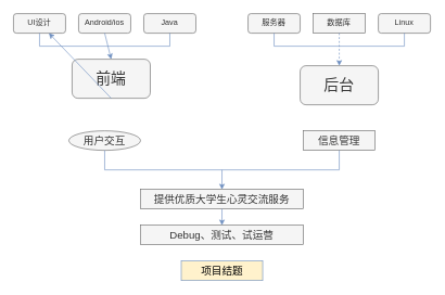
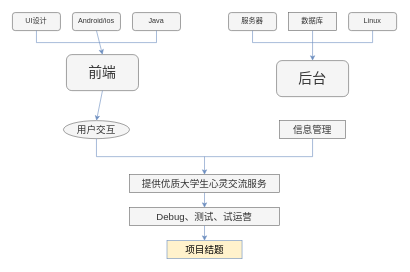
- <mxCell id="19" value="" style="endArrow=classic;html=1;exitX=0.5;exitY=1;exitDx=0;exitDy=0;fillColor=#dae8fc;strokeColor=#6c8ebf;" parent="1" source="5" target="3" edge="1"><mxGeometry width="50" height="50" relative="1" as="geometry"><mxPoint x="20.2" y="300.4" as="sourcePoint" /><mxPoint x="70.2" y="250.4" as="targetPoint" /></mxGeometry></mxCell>
+ <mxCell id="19" value="" style="endArrow=classic;html=1;entryX=0.5;entryY=0;entryDx=0;entryDy=0;exitX=0.5;exitY=1;exitDx=0;exitDy=0;fillColor=#dae8fc;strokeColor=#6c8ebf;" parent="1" source="5" target="18" edge="1"><mxGeometry width="50" height="50" relative="1" as="geometry"><mxPoint x="20.2" y="300.4" as="sourcePoint" /><mxPoint x="70.2" y="250.4" as="targetPoint" /></mxGeometry></mxCell>
- <mxCell id="17" value="" style="endArrow=classic;html=1;exitX=0.5;exitY=1;exitDx=0;exitDy=0;entryX=0.5;entryY=0;entryDx=0;entryDy=0;fillColor=#dae8fc;strokeColor=#6c8ebf;dashed=1;" parent="1" source="10" target="13" edge="1"><mxGeometry width="50" height="50" relative="1" as="geometry"><mxPoint x="380.2" y="230.4" as="sourcePoint" /><mxPoint x="430.2" y="180.4" as="targetPoint" /></mxGeometry></mxCell>
+ <mxCell id="17" value="" style="endArrow=classic;html=1;exitX=0.5;exitY=1;exitDx=0;exitDy=0;entryX=0.5;entryY=0;entryDx=0;entryDy=0;fillColor=#dae8fc;strokeColor=#6c8ebf;" parent="1" source="10" target="13" edge="1"><mxGeometry width="50" height="50" relative="1" as="geometry"><mxPoint x="380.2" y="230.4" as="sourcePoint" /><mxPoint x="430.2" y="180.4" as="targetPoint" /></mxGeometry></mxCell>
+ <mxCell id="29" value="" style="endArrow=classic;html=1;entryX=0.5;entryY=0;entryDx=0;entryDy=0;exitX=0.5;exitY=1;exitDx=0;exitDy=0;fillColor=#dae8fc;strokeColor=#6c8ebf;" parent="1" source="26" target="28" edge="1"><mxGeometry width="50" height="50" relative="1" as="geometry"><mxPoint x="20.2" y="500.4" as="sourcePoint" /><mxPoint x="70.2" y="450.4" as="targetPoint" /></mxGeometry></mxCell>
